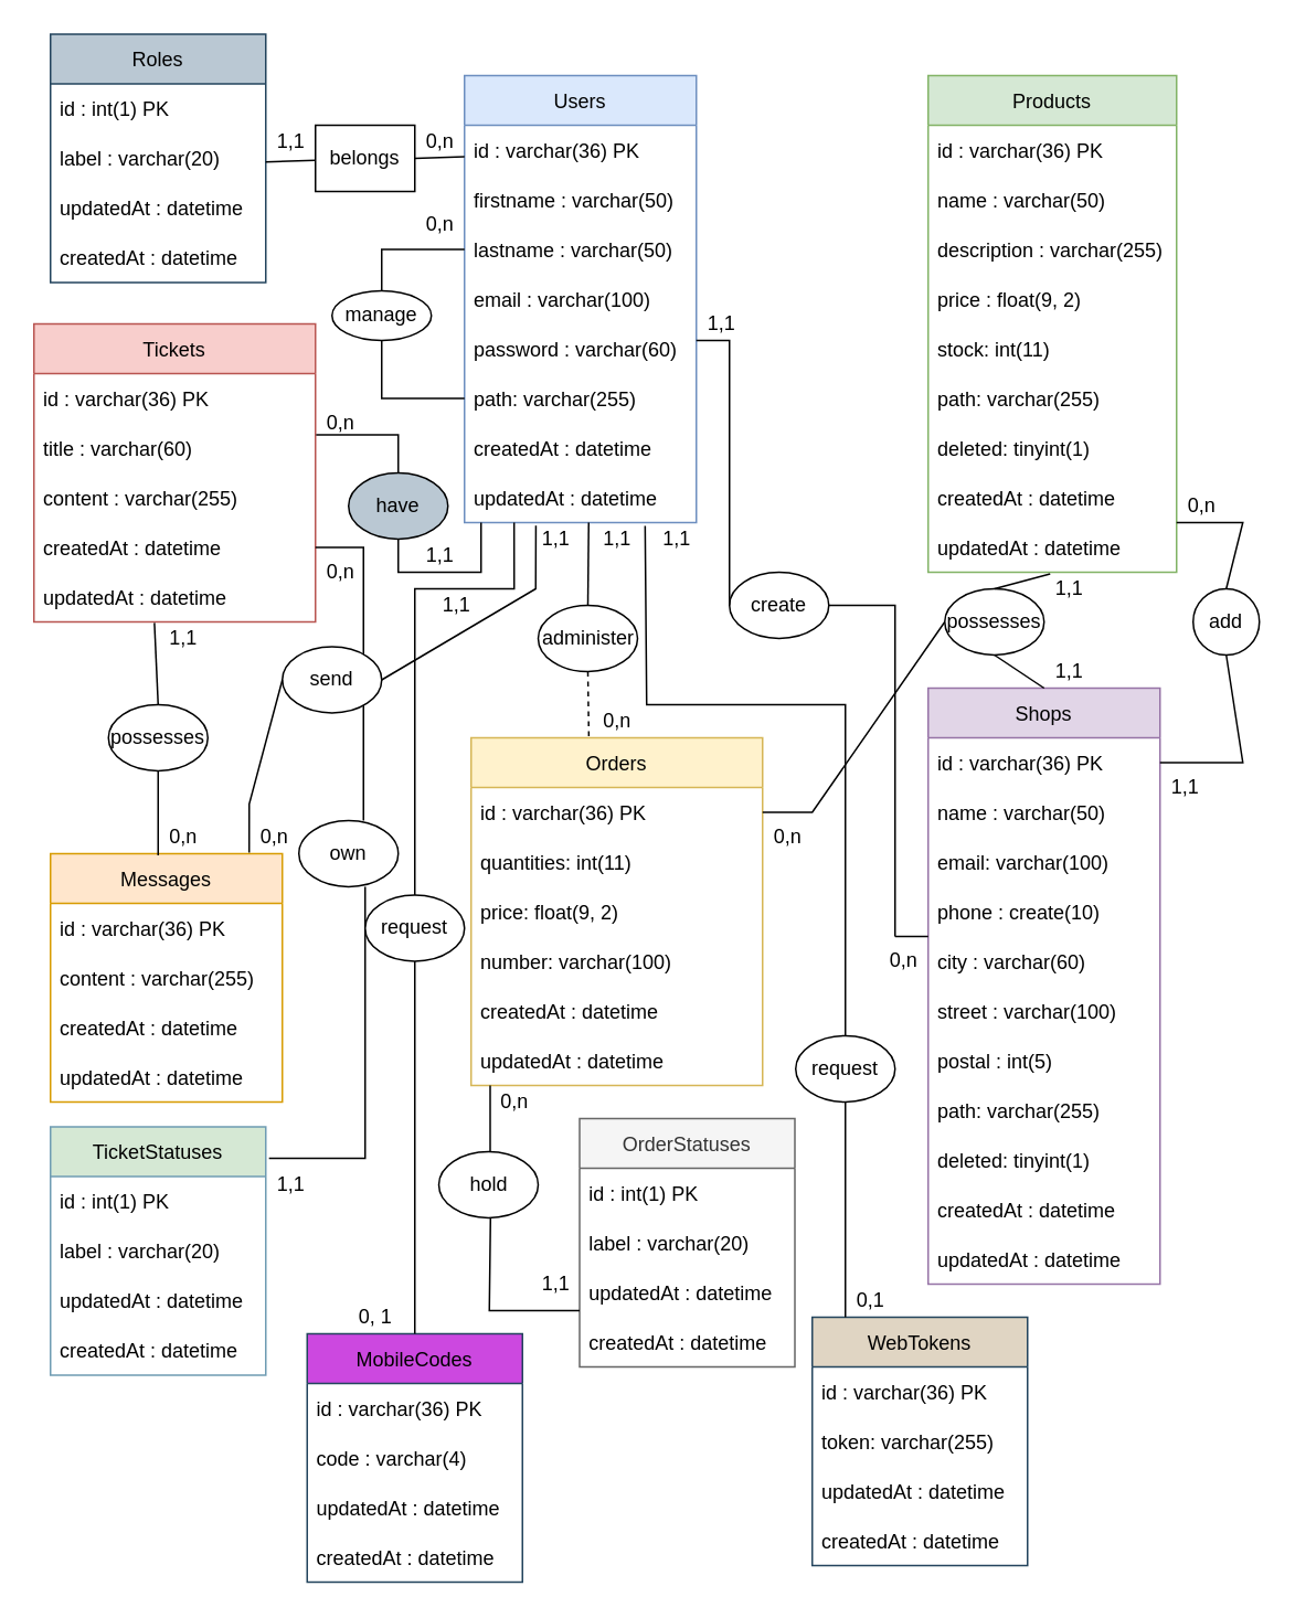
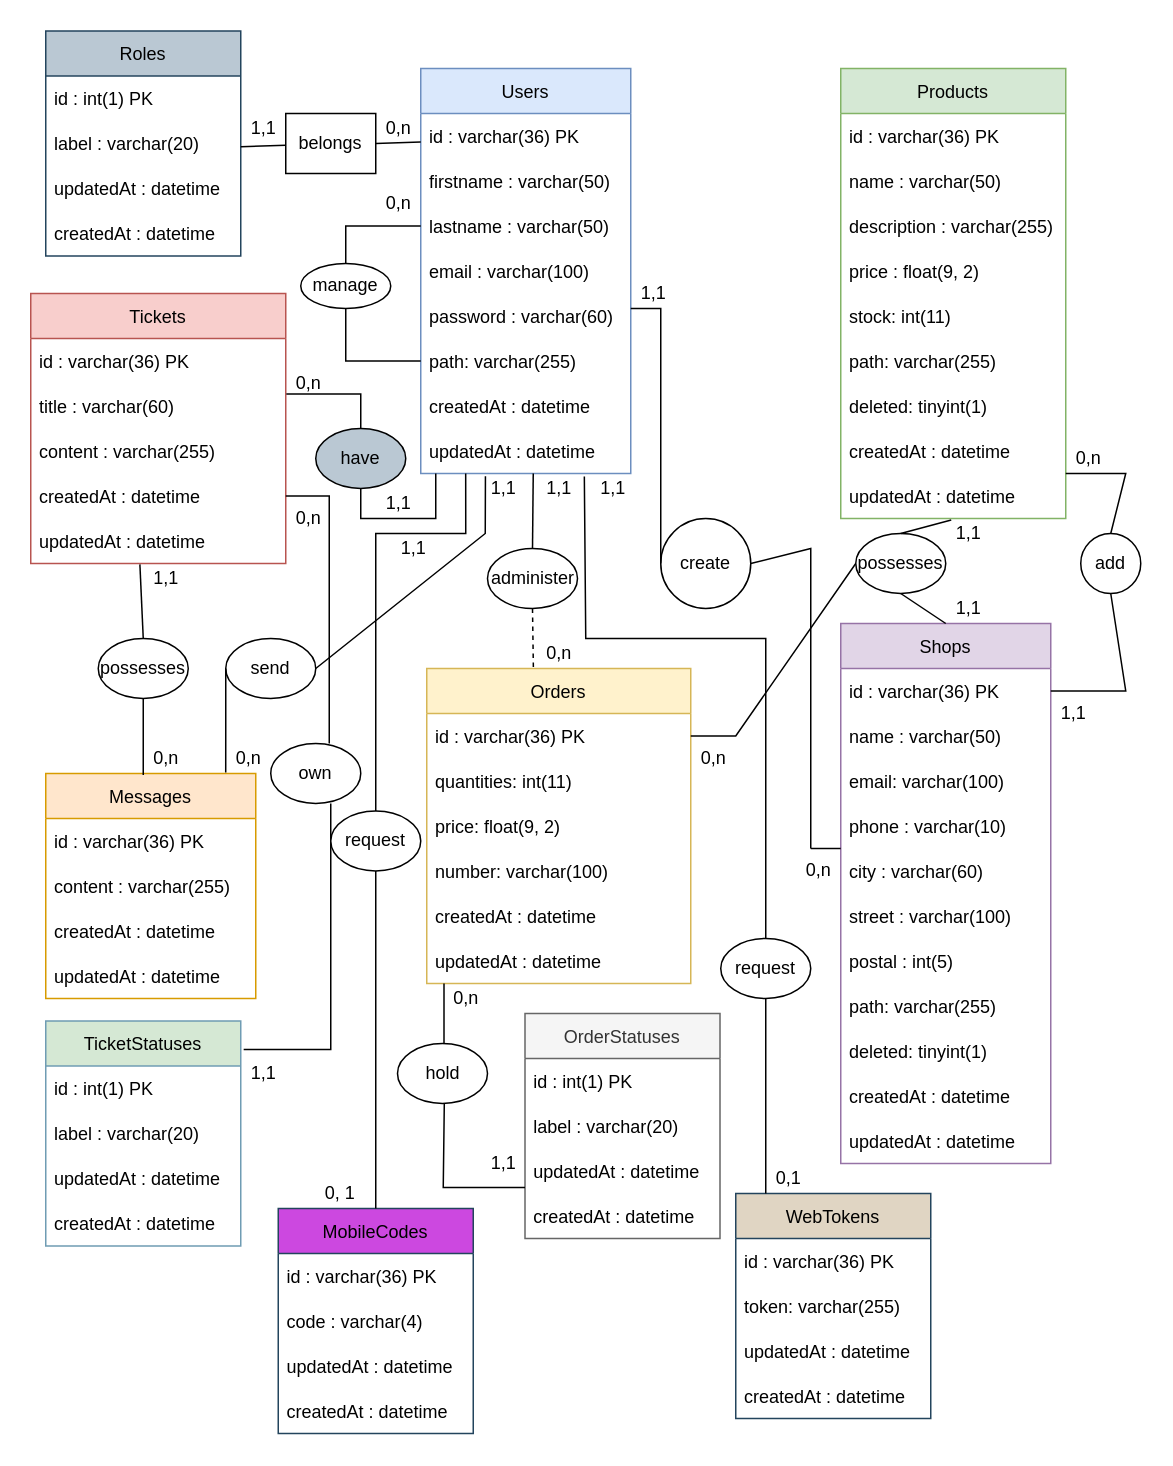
- <mxCell id="61" value="create" style="ellipse;whiteSpace=wrap;html=1;" parent="1" vertex="1"><mxGeometry x="440" y="345" width="60" height="40" as="geometry" /></mxCell>
+ <mxCell id="61" value="create" style="ellipse;whiteSpace=wrap;html=1;" parent="1" vertex="1"><mxGeometry x="440" y="345" width="60" height="60" as="geometry" /></mxCell>
- <mxCell id="138" value="send" style="ellipse;whiteSpace=wrap;html=1;" vertex="1" parent="1"><mxGeometry x="170" y="390" width="60" height="40" as="geometry" /></mxCell>
+ <mxCell id="138" value="send" style="ellipse;whiteSpace=wrap;html=1;" vertex="1" parent="1"><mxGeometry x="150" y="425" width="60" height="40" as="geometry" /></mxCell>
- <mxCell id="32" value="phone : create(10)" style="text;strokeColor=none;fillColor=none;align=left;verticalAlign=middle;spacingLeft=4;spacingRight=4;overflow=hidden;points=[[0,0.5],[1,0.5]];portConstraint=eastwest;rotatable=0;" parent="28" vertex="1"><mxGeometry y="120" width="140" height="30" as="geometry" /></mxCell>
+ <mxCell id="32" value="phone : varchar(10)" style="text;strokeColor=none;fillColor=none;align=left;verticalAlign=middle;spacingLeft=4;spacingRight=4;overflow=hidden;points=[[0,0.5],[1,0.5]];portConstraint=eastwest;rotatable=0;" parent="28" vertex="1"><mxGeometry y="120" width="140" height="30" as="geometry" /></mxCell>
